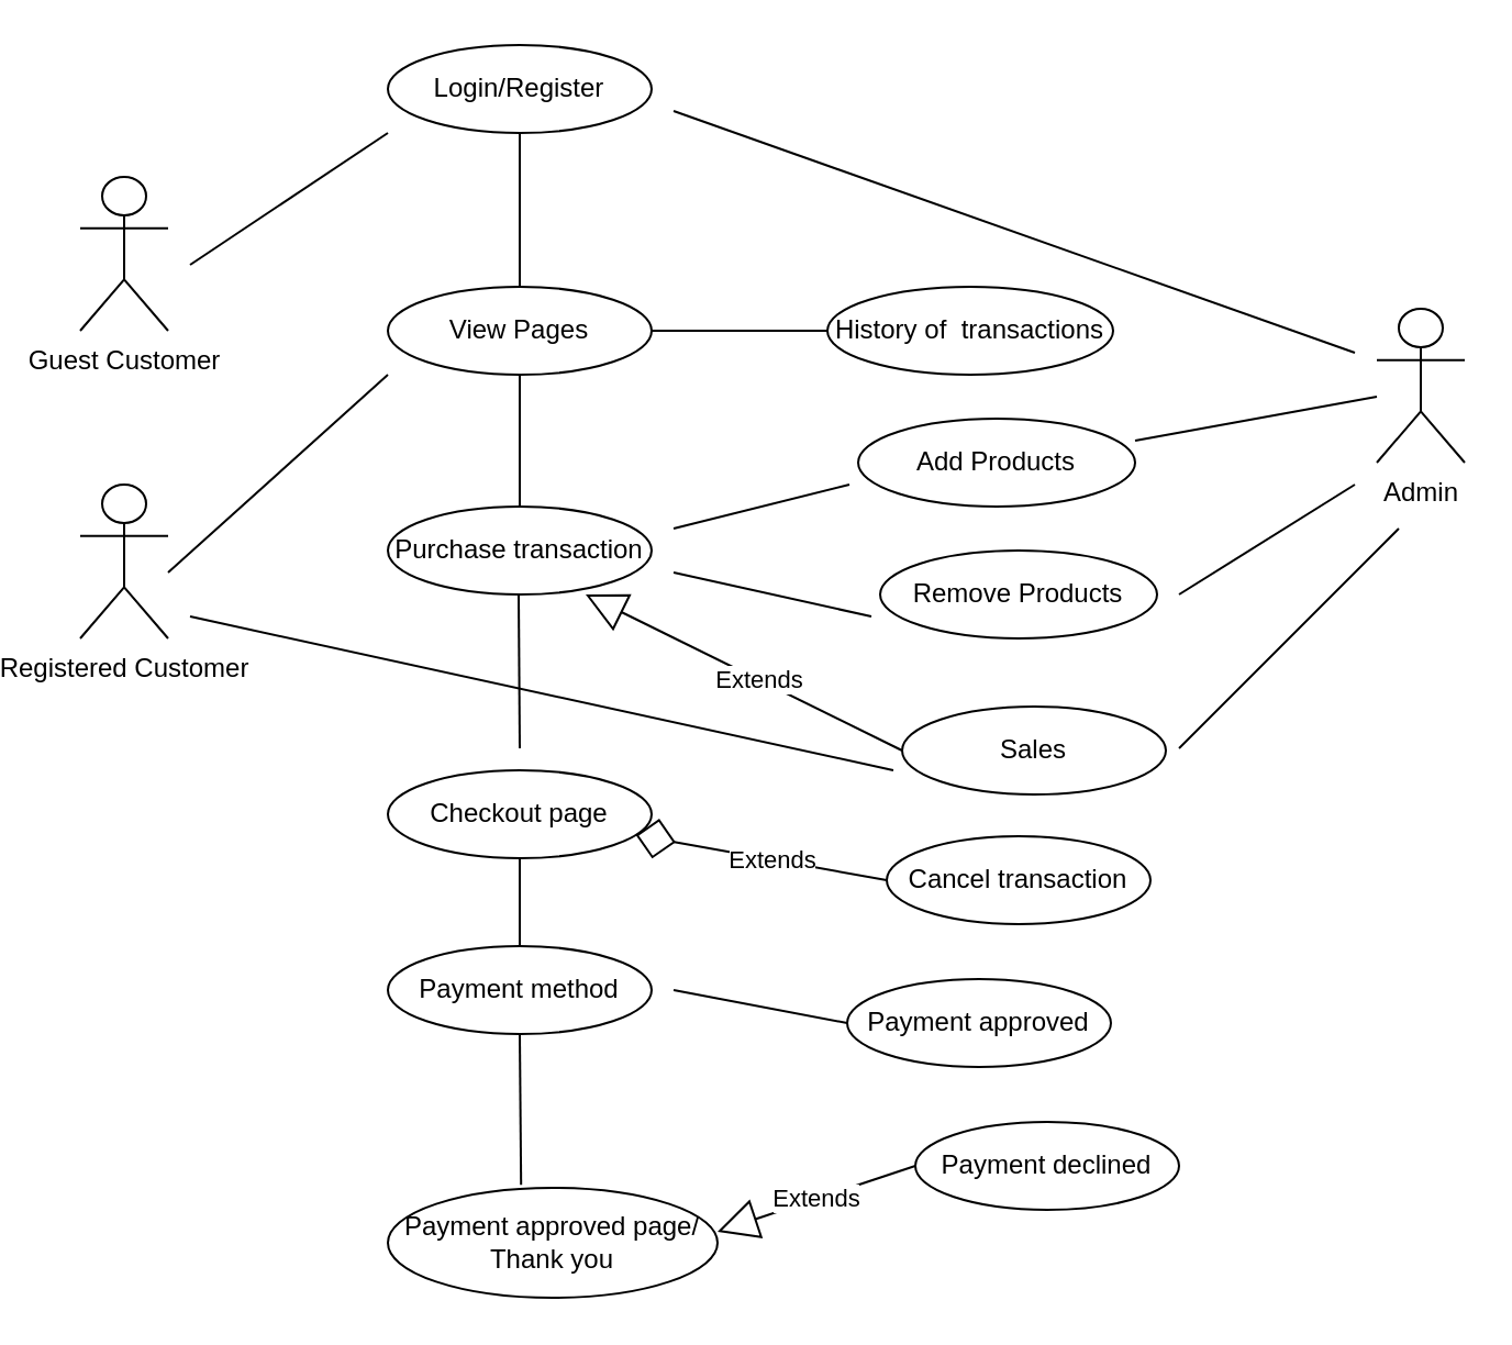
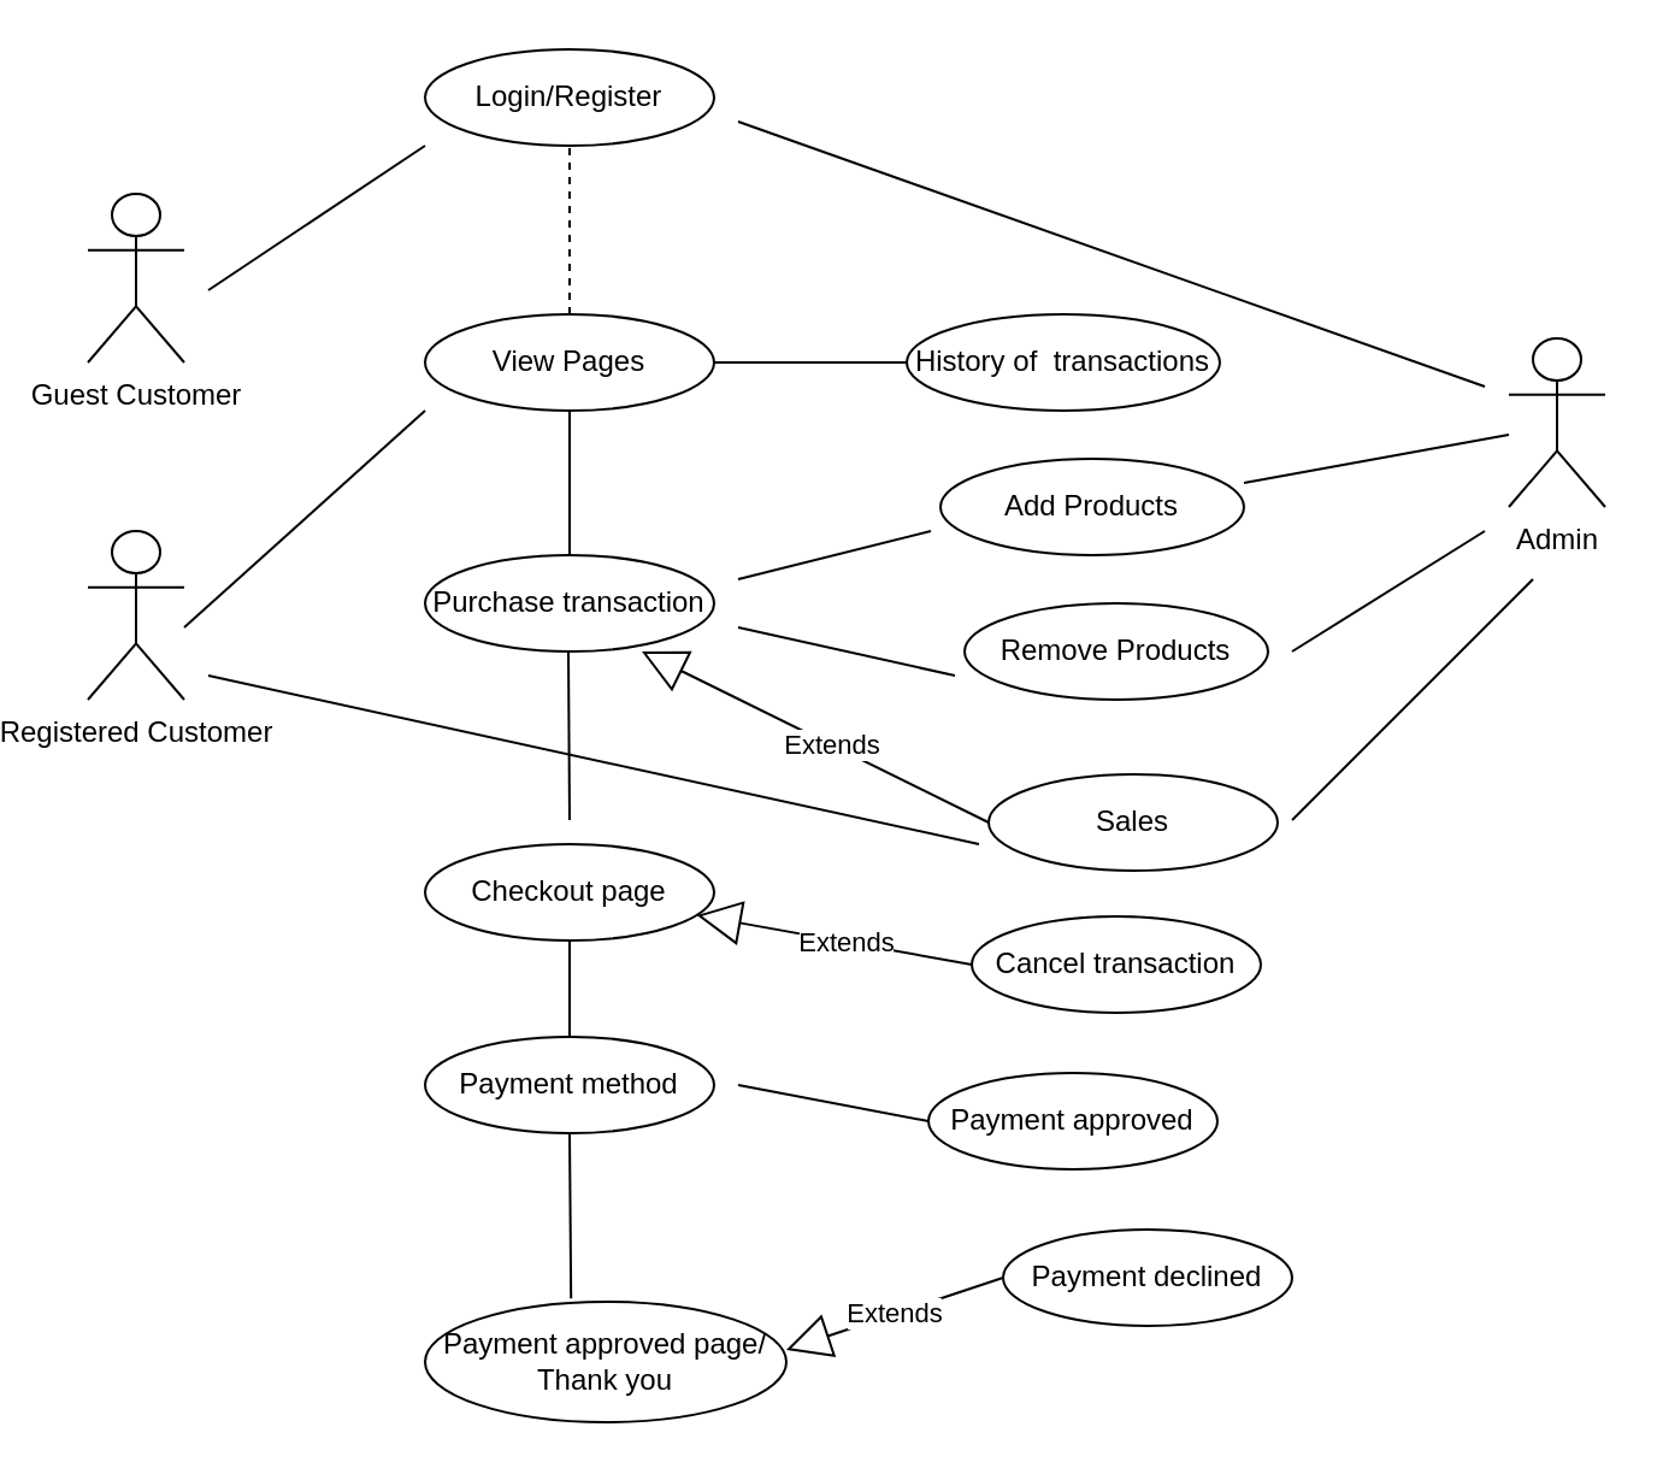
- <mxCell id="6" value="" style="endArrow=none;html=1;rounded=0;exitX=0.5;exitY=0;exitDx=0;exitDy=0;entryX=0.5;entryY=1;entryDx=0;entryDy=0;" parent="1" source="5" target="2" edge="1"><mxGeometry width="50" height="50" relative="1" as="geometry"><mxPoint x="220" y="110" as="sourcePoint" /><mxPoint x="220" y="70" as="targetPoint" /></mxGeometry></mxCell>
+ <mxCell id="6" value="" style="endArrow=none;html=1;rounded=0;exitX=0.5;exitY=0;exitDx=0;exitDy=0;entryX=0.5;entryY=1;entryDx=0;entryDy=0;dashed=1;" parent="1" source="5" target="2" edge="1"><mxGeometry width="50" height="50" relative="1" as="geometry"><mxPoint x="220" y="110" as="sourcePoint" /><mxPoint x="220" y="70" as="targetPoint" /></mxGeometry></mxCell>
- <mxCell id="15" value="Extends" style="endArrow=diamond;endSize=16;endFill=0;html=1;rounded=0;exitX=0;exitY=0.5;exitDx=0;exitDy=0;" parent="1" source="10" target="9" edge="1"><mxGeometry x="-0.091" width="160" relative="1" as="geometry"><mxPoint x="370" y="320" as="sourcePoint" /><mxPoint x="290" y="340" as="targetPoint" /><mxPoint as="offset" /></mxGeometry></mxCell>
+ <mxCell id="15" value="Extends" style="endArrow=block;endSize=16;endFill=0;html=1;rounded=0;exitX=0;exitY=0.5;exitDx=0;exitDy=0;" parent="1" source="10" target="9" edge="1"><mxGeometry x="-0.091" width="160" relative="1" as="geometry"><mxPoint x="370" y="320" as="sourcePoint" /><mxPoint x="290" y="340" as="targetPoint" /><mxPoint as="offset" /></mxGeometry></mxCell>
